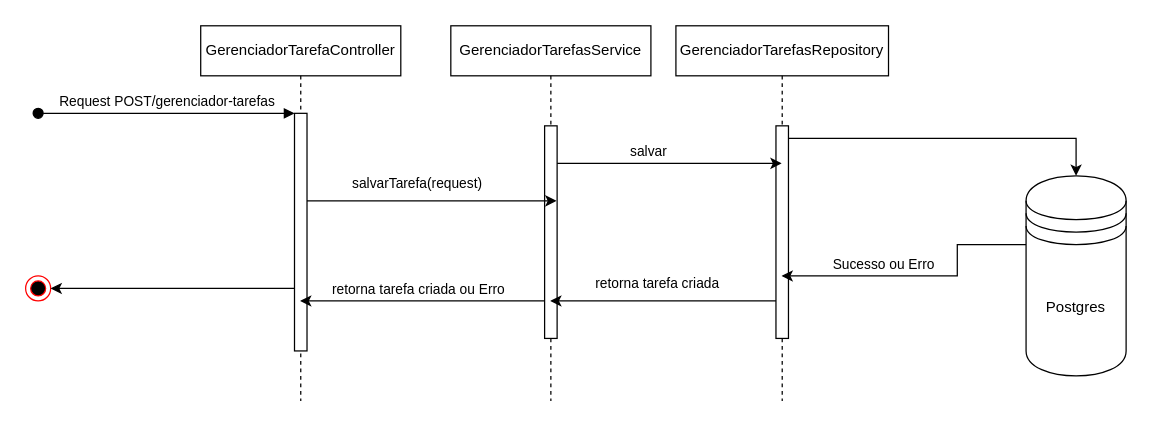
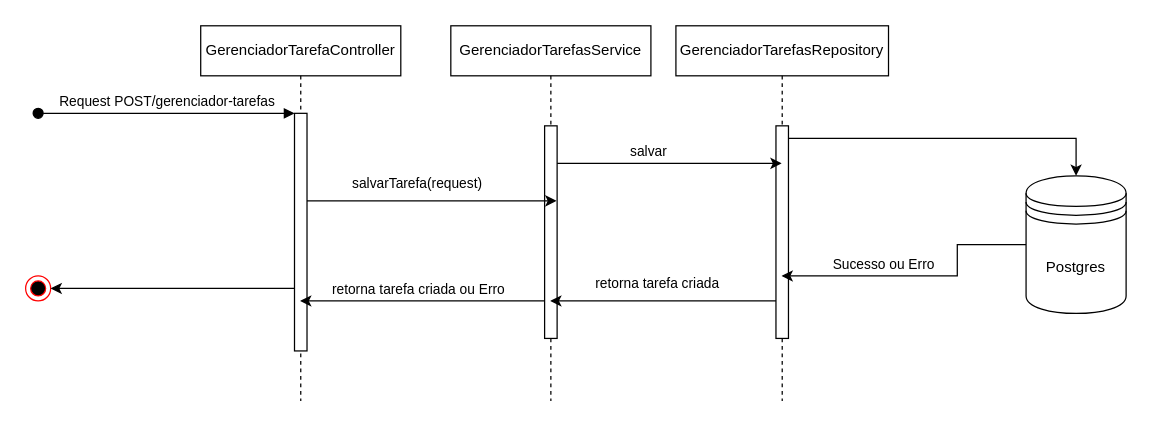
- <mxCell id="11" value="Postgres" style="shape=datastore;whiteSpace=wrap;html=1;" vertex="1" parent="1"><mxGeometry x="820" y="140" width="80" height="160" as="geometry" /></mxCell>
+ <mxCell id="11" value="Postgres" style="shape=datastore;whiteSpace=wrap;html=1;" vertex="1" parent="1"><mxGeometry x="820" y="140" width="80" height="110" as="geometry" /></mxCell>
